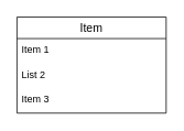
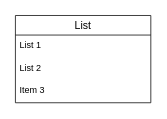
- <mxCell id="2" value="Item" style="swimlane;fontStyle=0;childLayout=stackLayout;horizontal=1;startSize=26;horizontalStack=0;resizeParent=1;resizeParentMax=0;resizeLast=0;collapsible=1;marginBottom=0;align=center;fontSize=14;" vertex="1" parent="1"><mxGeometry x="20" y="20" width="180" height="116" as="geometry" /></mxCell>
+ <mxCell id="2" value="List" style="swimlane;fontStyle=0;childLayout=stackLayout;horizontal=1;startSize=26;horizontalStack=0;resizeParent=1;resizeParentMax=0;resizeLast=0;collapsible=1;marginBottom=0;align=center;fontSize=14;" vertex="1" parent="1"><mxGeometry x="20" y="20" width="180" height="116" as="geometry" /></mxCell>
- <mxCell id="3" value="Item 1" style="text;strokeColor=none;fillColor=none;spacingLeft=4;spacingRight=4;overflow=hidden;rotatable=0;points=[[0,0.5],[1,0.5]];portConstraint=eastwest;fontSize=12;" vertex="1" parent="2"><mxGeometry y="26" width="180" height="30" as="geometry" /></mxCell>
+ <mxCell id="3" value="List 1" style="text;strokeColor=none;fillColor=none;spacingLeft=4;spacingRight=4;overflow=hidden;rotatable=0;points=[[0,0.5],[1,0.5]];portConstraint=eastwest;fontSize=12;" vertex="1" parent="2"><mxGeometry y="26" width="180" height="30" as="geometry" /></mxCell>
